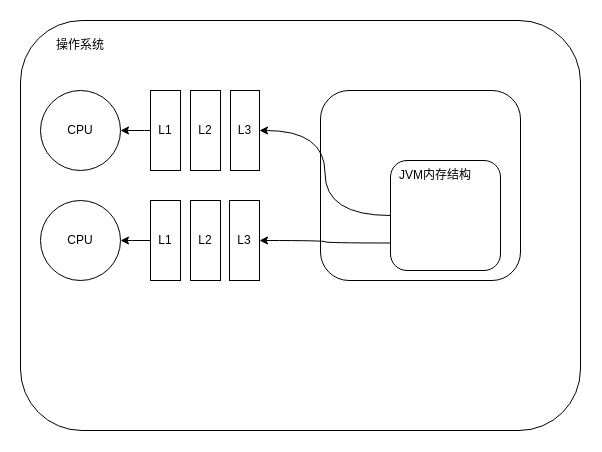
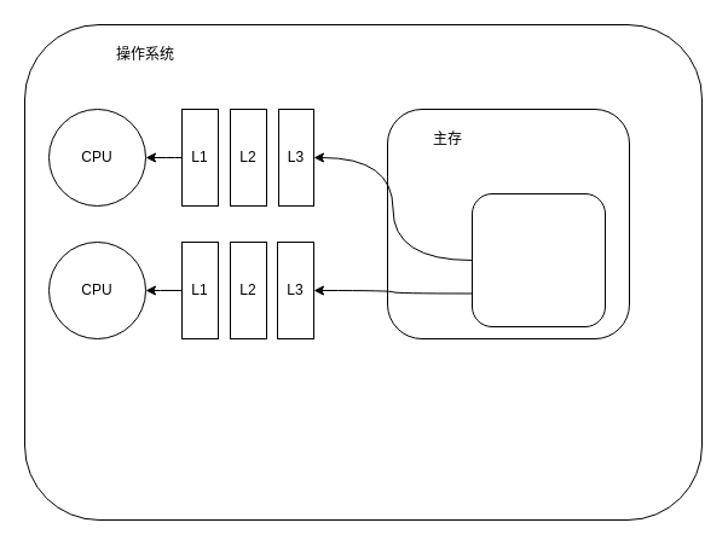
- <mxCell id="3" value="操作系统" style="text;html=1;strokeColor=none;fillColor=none;align=center;verticalAlign=middle;whiteSpace=wrap;rounded=0;" vertex="1" parent="1"><mxGeometry x="50" y="30" width="60" height="30" as="geometry" /></mxCell>
+ <mxCell id="3" value="操作系统" style="text;html=1;strokeColor=none;fillColor=none;align=center;verticalAlign=middle;whiteSpace=wrap;rounded=0;" vertex="1" parent="1"><mxGeometry x="90" y="30" width="60" height="30" as="geometry" /></mxCell>
+ <mxCell id="7" value="主存" style="text;html=1;strokeColor=none;fillColor=none;align=center;verticalAlign=middle;whiteSpace=wrap;rounded=0;" vertex="1" parent="1"><mxGeometry x="340" y="100" width="60" height="30" as="geometry" /></mxCell>
- <mxCell id="19" value="JVM内存结构" style="text;html=1;strokeColor=none;fillColor=none;align=center;verticalAlign=middle;whiteSpace=wrap;rounded=0;" vertex="1" parent="1"><mxGeometry x="390" y="160" width="90" height="30" as="geometry" /></mxCell>
